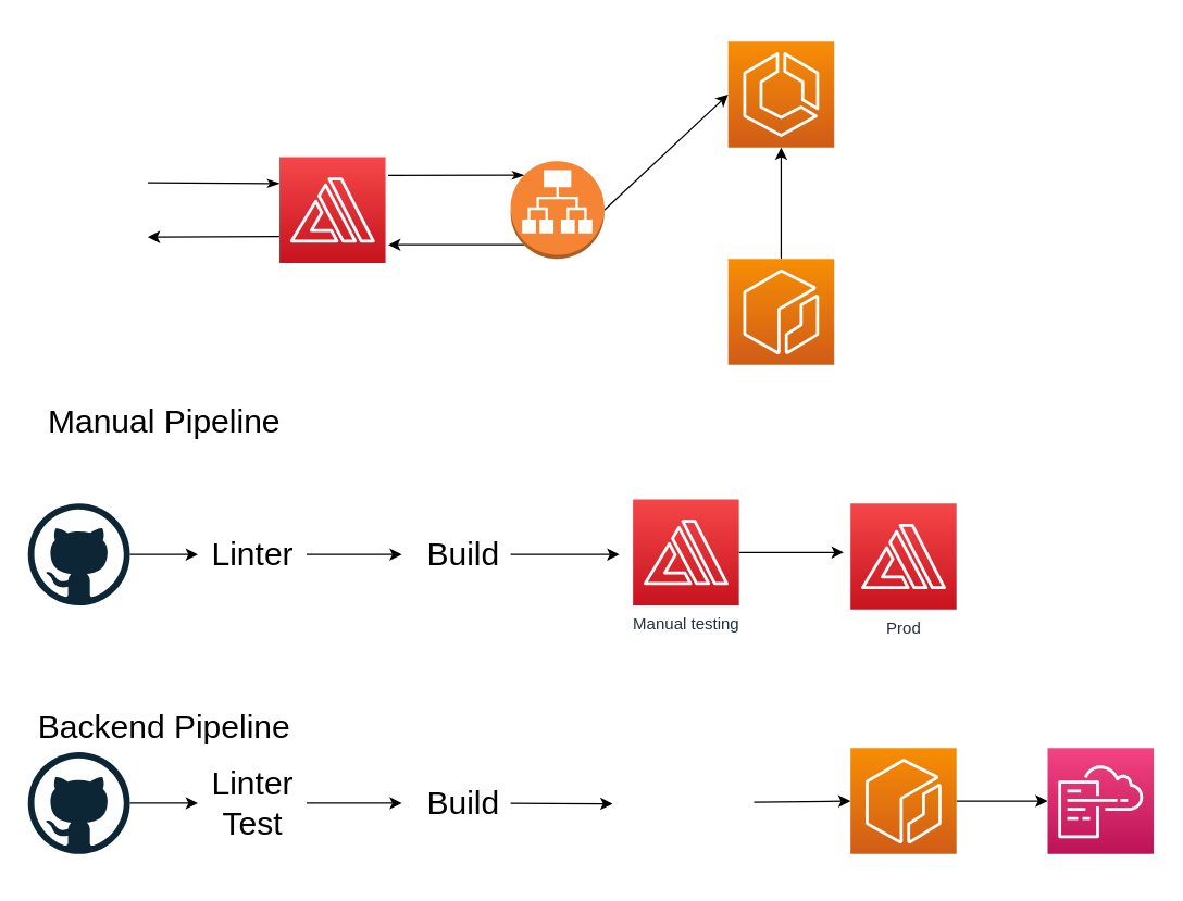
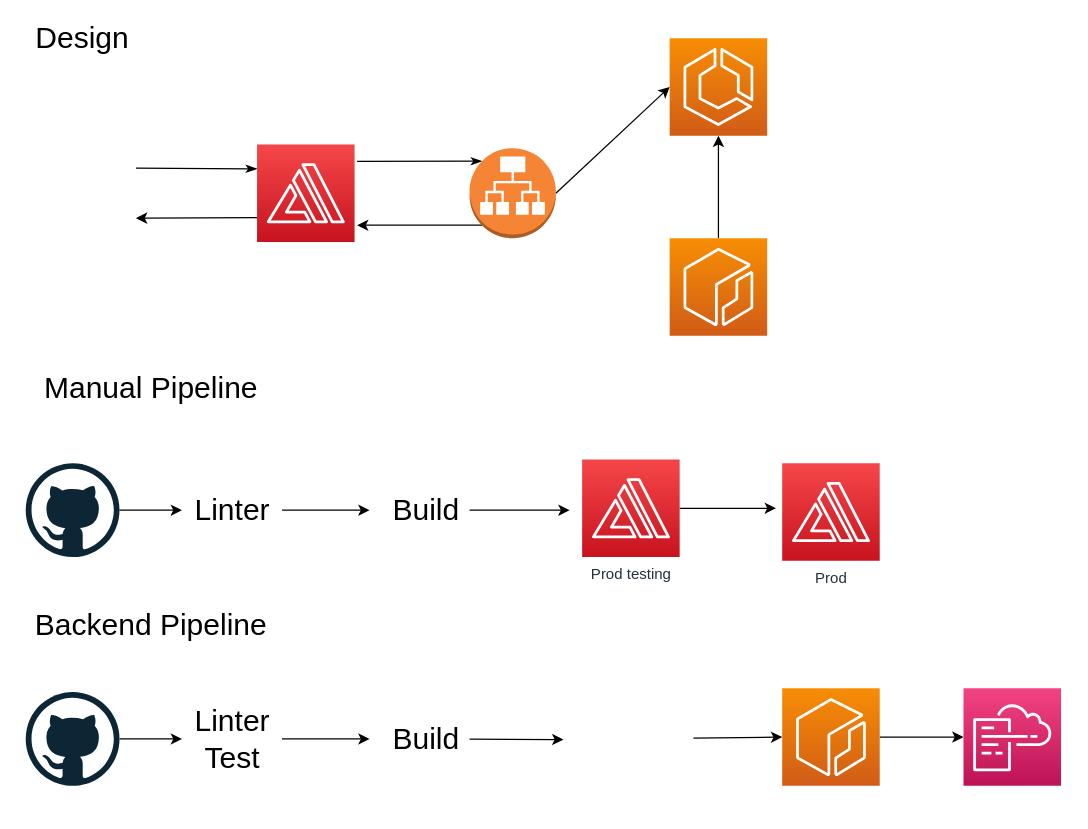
+ <mxCell id="13" value="&lt;font style=&quot;font-size: 24px&quot;&gt;Design&lt;/font&gt;" style="text;html=1;align=center;verticalAlign=middle;resizable=0;points=[];autosize=1;strokeColor=none;fillColor=none;" vertex="1" parent="1"><mxGeometry x="20" y="20" width="90" height="20" as="geometry" /></mxCell>
- <mxCell id="22" value="Manual testing" style="sketch=0;points=[[0,0,0],[0.25,0,0],[0.5,0,0],[0.75,0,0],[1,0,0],[0,1,0],[0.25,1,0],[0.5,1,0],[0.75,1,0],[1,1,0],[0,0.25,0],[0,0.5,0],[0,0.75,0],[1,0.25,0],[1,0.5,0],[1,0.75,0]];outlineConnect=0;fontColor=#232F3E;gradientColor=#F54749;gradientDirection=north;fillColor=#C7131F;strokeColor=#ffffff;dashed=0;verticalLabelPosition=bottom;verticalAlign=top;align=center;html=1;fontSize=12;fontStyle=0;aspect=fixed;shape=mxgraph.aws4.resourceIcon;resIcon=mxgraph.aws4.amplify;" vertex="1" parent="1"><mxGeometry x="465" y="367" width="78" height="78" as="geometry" /></mxCell>
+ <mxCell id="22" value="Prod testing" style="sketch=0;points=[[0,0,0],[0.25,0,0],[0.5,0,0],[0.75,0,0],[1,0,0],[0,1,0],[0.25,1,0],[0.5,1,0],[0.75,1,0],[1,1,0],[0,0.25,0],[0,0.5,0],[0,0.75,0],[1,0.25,0],[1,0.5,0],[1,0.75,0]];outlineConnect=0;fontColor=#232F3E;gradientColor=#F54749;gradientDirection=north;fillColor=#C7131F;strokeColor=#ffffff;dashed=0;verticalLabelPosition=bottom;verticalAlign=top;align=center;html=1;fontSize=12;fontStyle=0;aspect=fixed;shape=mxgraph.aws4.resourceIcon;resIcon=mxgraph.aws4.amplify;" vertex="1" parent="1"><mxGeometry x="465" y="367" width="78" height="78" as="geometry" /></mxCell>
- <mxCell id="23" value="&lt;font style=&quot;font-size: 24px&quot;&gt;Backend Pipeline&lt;/font&gt;" style="text;html=1;align=center;verticalAlign=middle;resizable=0;points=[];autosize=1;strokeColor=none;fillColor=none;" vertex="1" parent="1"><mxGeometry x="20" y="525" width="200" height="20" as="geometry" /></mxCell>
+ <mxCell id="23" value="&lt;font style=&quot;font-size: 24px&quot;&gt;Backend Pipeline&lt;/font&gt;" style="text;html=1;align=center;verticalAlign=middle;resizable=0;points=[];autosize=1;strokeColor=none;fillColor=none;" vertex="1" parent="1"><mxGeometry x="20" y="490" width="200" height="20" as="geometry" /></mxCell>
